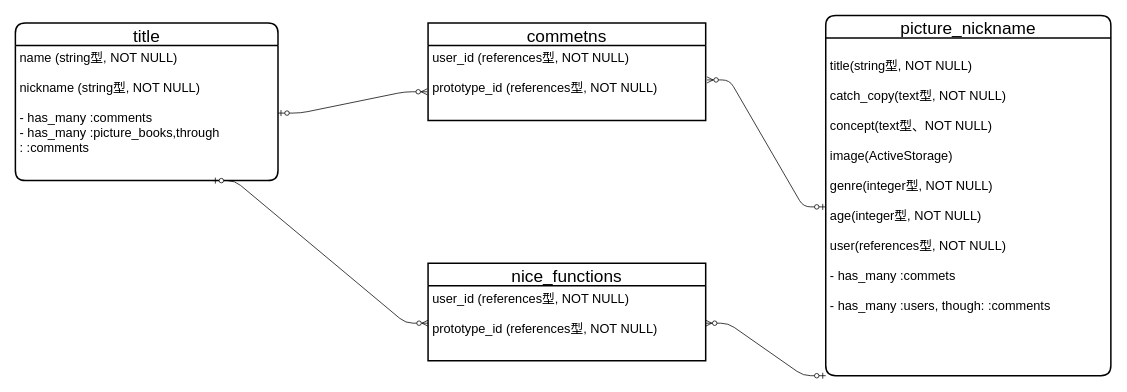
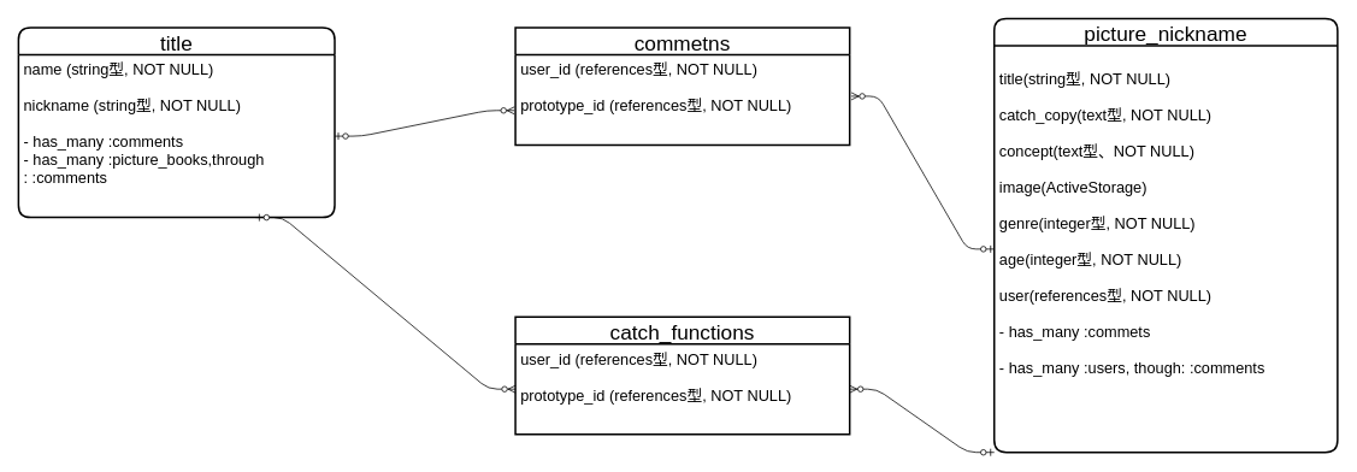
- <mxCell id="10" value="nice_functions" style="swimlane;childLayout=stackLayout;horizontal=1;startSize=30;horizontalStack=0;rounded=1;fontSize=23;fontStyle=0;strokeWidth=2;resizeParent=0;resizeLast=1;shadow=0;dashed=0;align=center;arcSize=0;" vertex="1" parent="1"><mxGeometry x="570" y="350" width="370" height="130" as="geometry" /></mxCell>
+ <mxCell id="10" value="catch_functions" style="swimlane;childLayout=stackLayout;horizontal=1;startSize=30;horizontalStack=0;rounded=1;fontSize=23;fontStyle=0;strokeWidth=2;resizeParent=0;resizeLast=1;shadow=0;dashed=0;align=center;arcSize=0;" vertex="1" parent="1"><mxGeometry x="570" y="350" width="370" height="130" as="geometry" /></mxCell>
